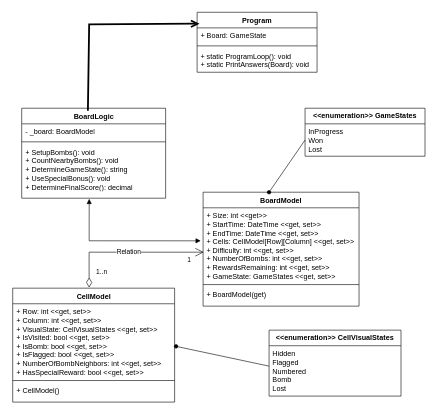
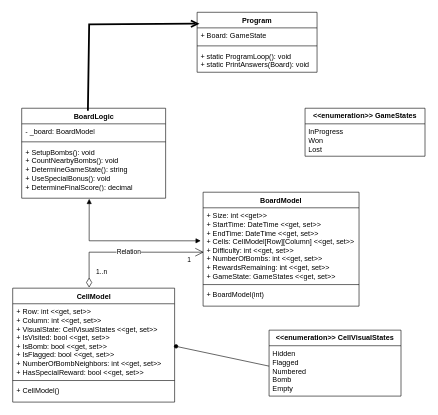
- <mxCell id="23" value="" style="endArrow=none;html=1;rounded=0;align=center;verticalAlign=top;endFill=0;labelBackgroundColor=none;endSize=6;startArrow=oval;startFill=1;entryX=0;entryY=0.5;entryDx=0;entryDy=0;exitX=0.423;exitY=0;exitDx=0;exitDy=0;exitPerimeter=0;" edge="1" parent="1" source="6" target="15"><mxGeometry relative="1" as="geometry"><mxPoint x="318" y="220" as="sourcePoint" /><mxPoint x="478" y="220" as="targetPoint" /></mxGeometry></mxCell>
- <mxCell id="9" value="+ BoardModel(get)" style="text;strokeColor=none;fillColor=none;align=left;verticalAlign=top;spacingLeft=4;spacingRight=4;overflow=hidden;rotatable=0;points=[[0,0.5],[1,0.5]];portConstraint=eastwest;whiteSpace=wrap;html=1;" vertex="1" parent="6"><mxGeometry y="158" width="260" height="32" as="geometry" /></mxCell>
+ <mxCell id="9" value="+ BoardModel(int)" style="text;strokeColor=none;fillColor=none;align=left;verticalAlign=top;spacingLeft=4;spacingRight=4;overflow=hidden;rotatable=0;points=[[0,0.5],[1,0.5]];portConstraint=eastwest;whiteSpace=wrap;html=1;" vertex="1" parent="6"><mxGeometry y="158" width="260" height="32" as="geometry" /></mxCell>
- <mxCell id="17" value="Hidden&lt;div&gt;Flagged&lt;/div&gt;&lt;div&gt;Numbered&lt;/div&gt;&lt;div&gt;Bomb&lt;/div&gt;&lt;div&gt;Lost&lt;/div&gt;" style="text;strokeColor=none;fillColor=none;align=left;verticalAlign=top;spacingLeft=4;spacingRight=4;overflow=hidden;rotatable=0;points=[[0,0.5],[1,0.5]];portConstraint=eastwest;whiteSpace=wrap;html=1;" vertex="1" parent="16"><mxGeometry y="26" width="220" height="84" as="geometry" /></mxCell>
+ <mxCell id="17" value="Hidden&lt;div&gt;Flagged&lt;/div&gt;&lt;div&gt;Numbered&lt;/div&gt;&lt;div&gt;Bomb&lt;/div&gt;&lt;div&gt;Empty&lt;/div&gt;" style="text;strokeColor=none;fillColor=none;align=left;verticalAlign=top;spacingLeft=4;spacingRight=4;overflow=hidden;rotatable=0;points=[[0,0.5],[1,0.5]];portConstraint=eastwest;whiteSpace=wrap;html=1;" vertex="1" parent="16"><mxGeometry y="26" width="220" height="84" as="geometry" /></mxCell>
